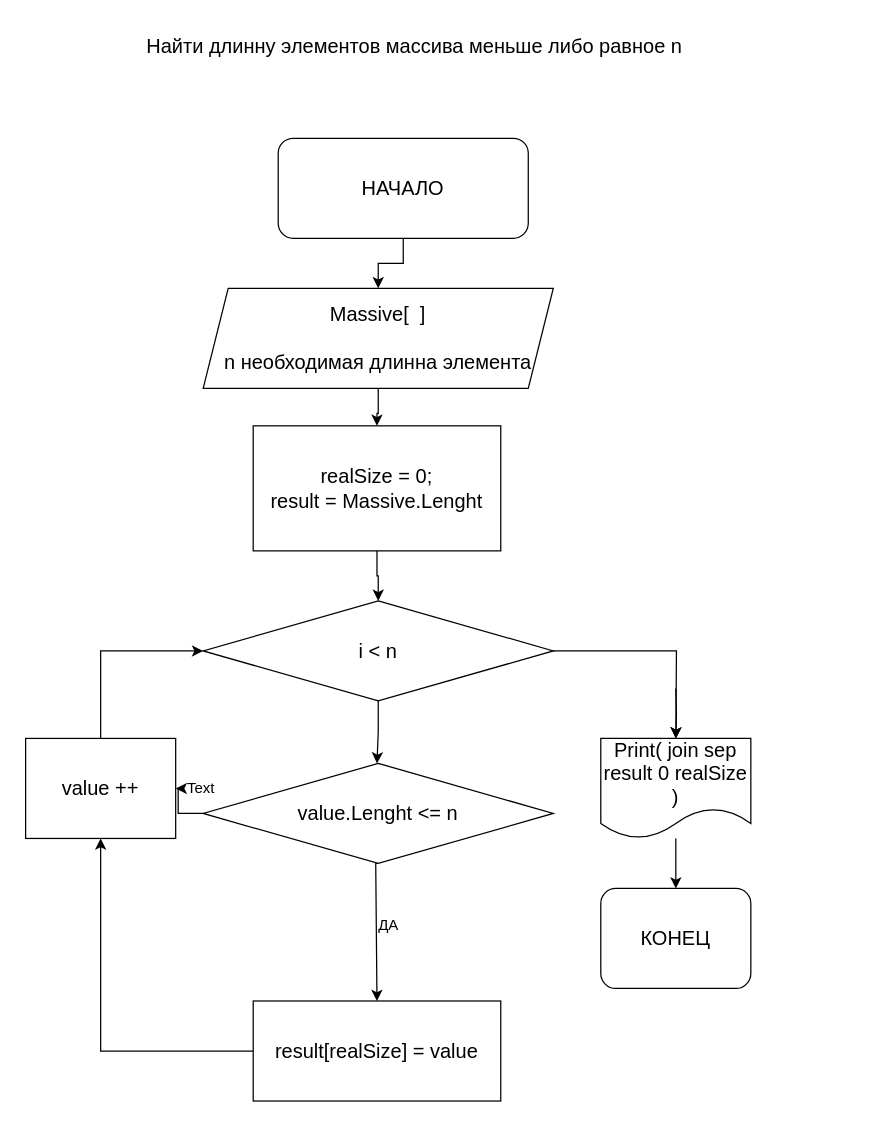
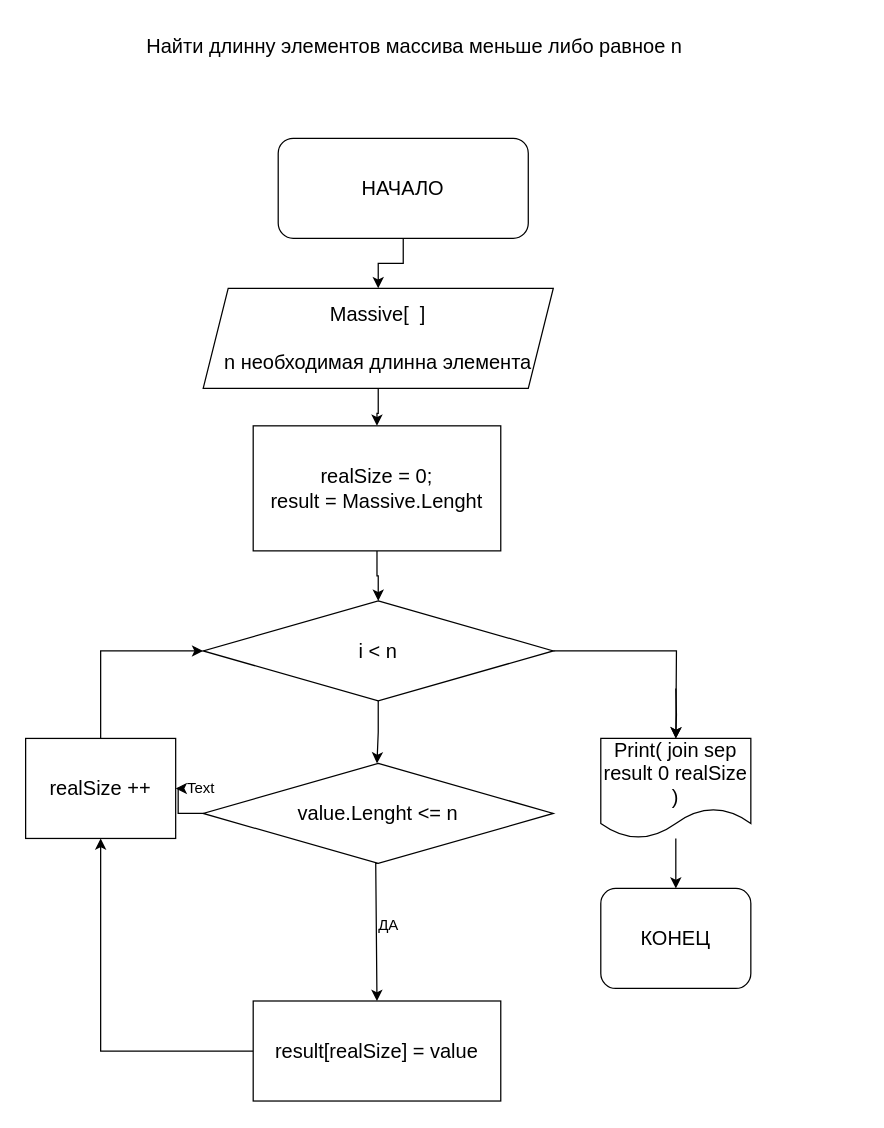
- <mxCell id="15" value="value ++" style="rounded=0;whiteSpace=wrap;html=1;fontSize=16;" parent="1" vertex="1"><mxGeometry x="20" y="590" width="120" height="80" as="geometry" /></mxCell>
+ <mxCell id="15" value="realSize ++" style="rounded=0;whiteSpace=wrap;html=1;fontSize=16;" parent="1" vertex="1"><mxGeometry x="20" y="590" width="120" height="80" as="geometry" /></mxCell>
